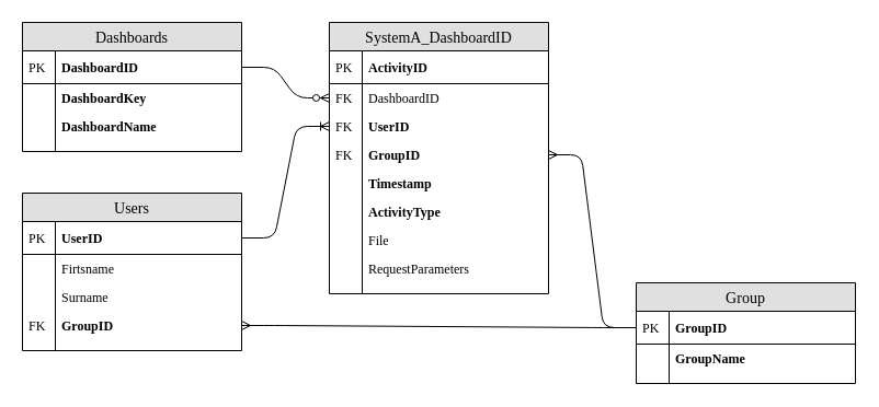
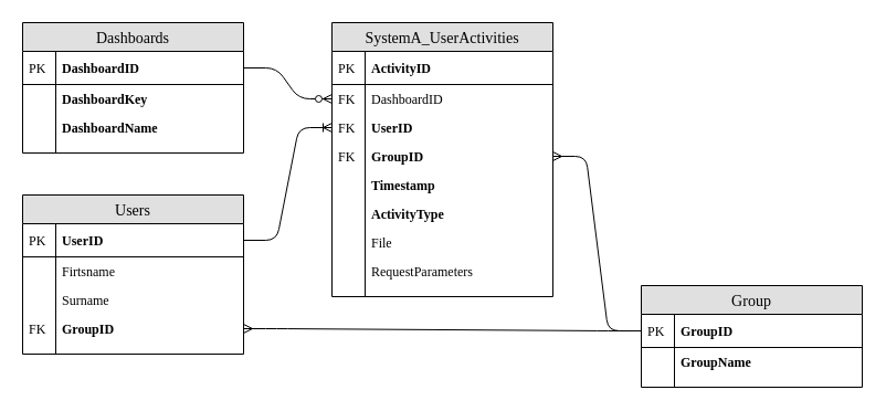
- <mxCell id="11" value="SystemA_DashboardID" style="swimlane;fontStyle=0;childLayout=stackLayout;horizontal=1;startSize=26;fillColor=#e0e0e0;horizontalStack=0;resizeParent=1;resizeParentMax=0;resizeLast=0;collapsible=1;marginBottom=0;swimlaneFillColor=#ffffff;align=center;fontSize=14;fontFamily=Times New Roman;" parent="1" vertex="1"><mxGeometry x="300" y="20" width="200" height="248" as="geometry" /></mxCell>
+ <mxCell id="11" value="SystemA_UserActivities" style="swimlane;fontStyle=0;childLayout=stackLayout;horizontal=1;startSize=26;fillColor=#e0e0e0;horizontalStack=0;resizeParent=1;resizeParentMax=0;resizeLast=0;collapsible=1;marginBottom=0;swimlaneFillColor=#ffffff;align=center;fontSize=14;fontFamily=Times New Roman;" parent="1" vertex="1"><mxGeometry x="300" y="20" width="200" height="248" as="geometry" /></mxCell>
